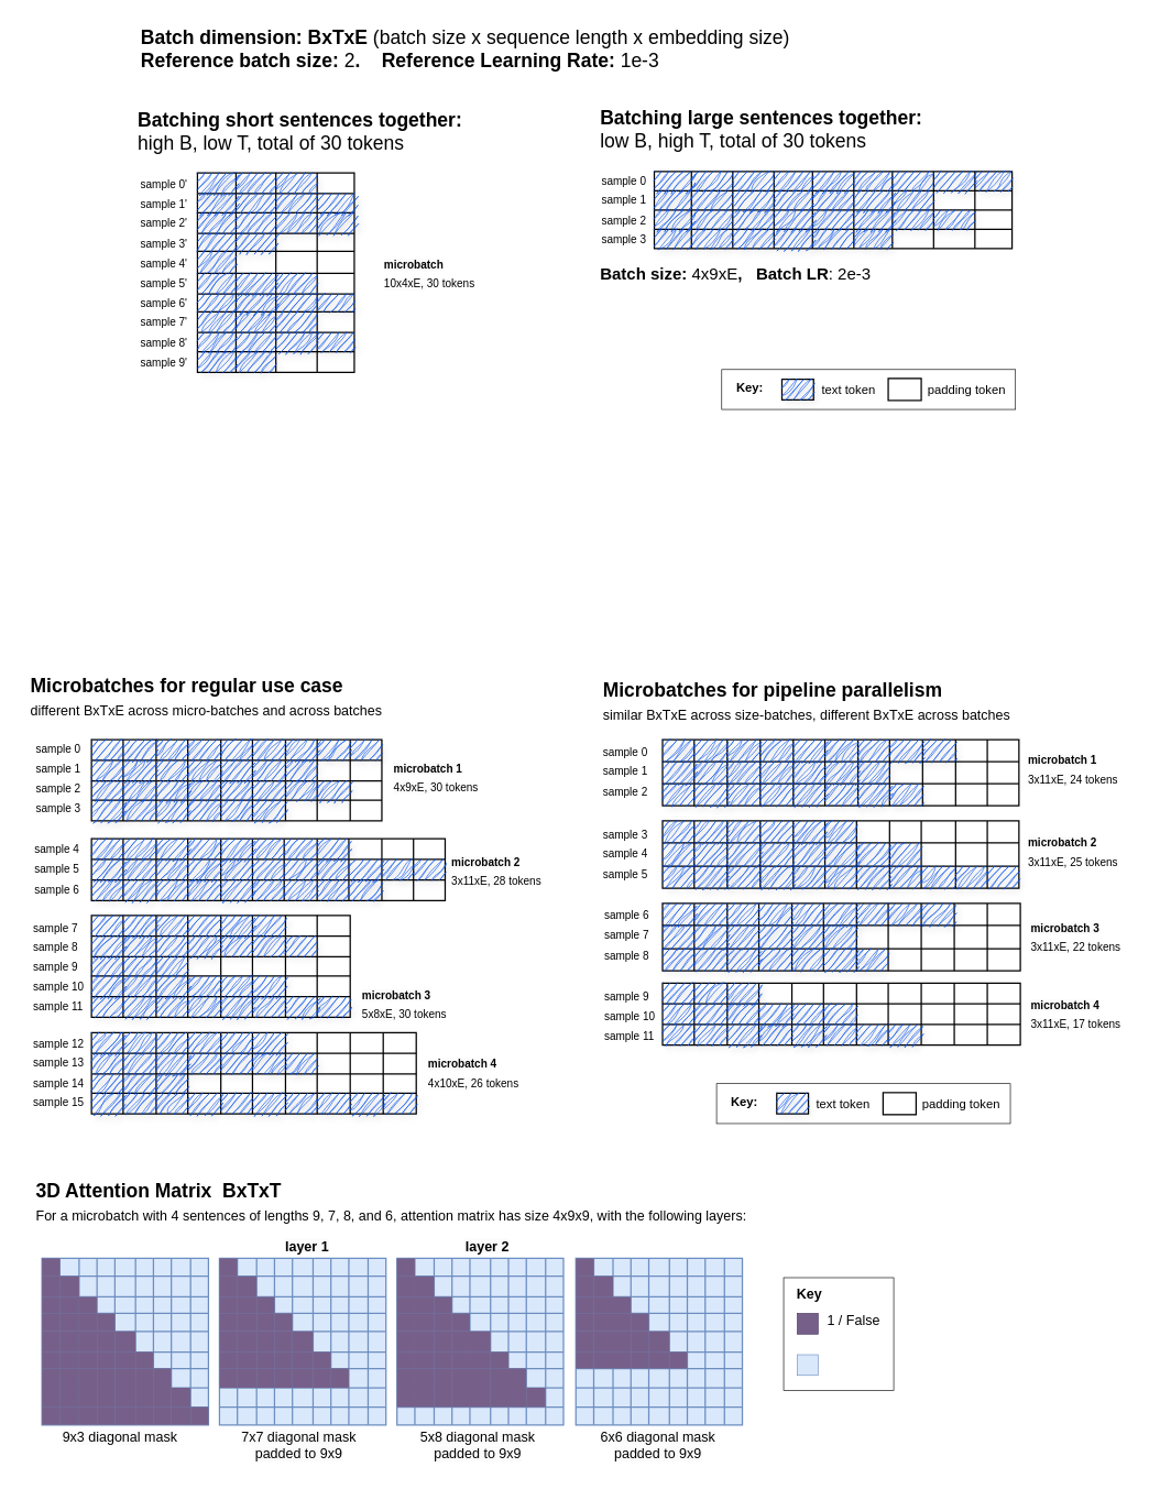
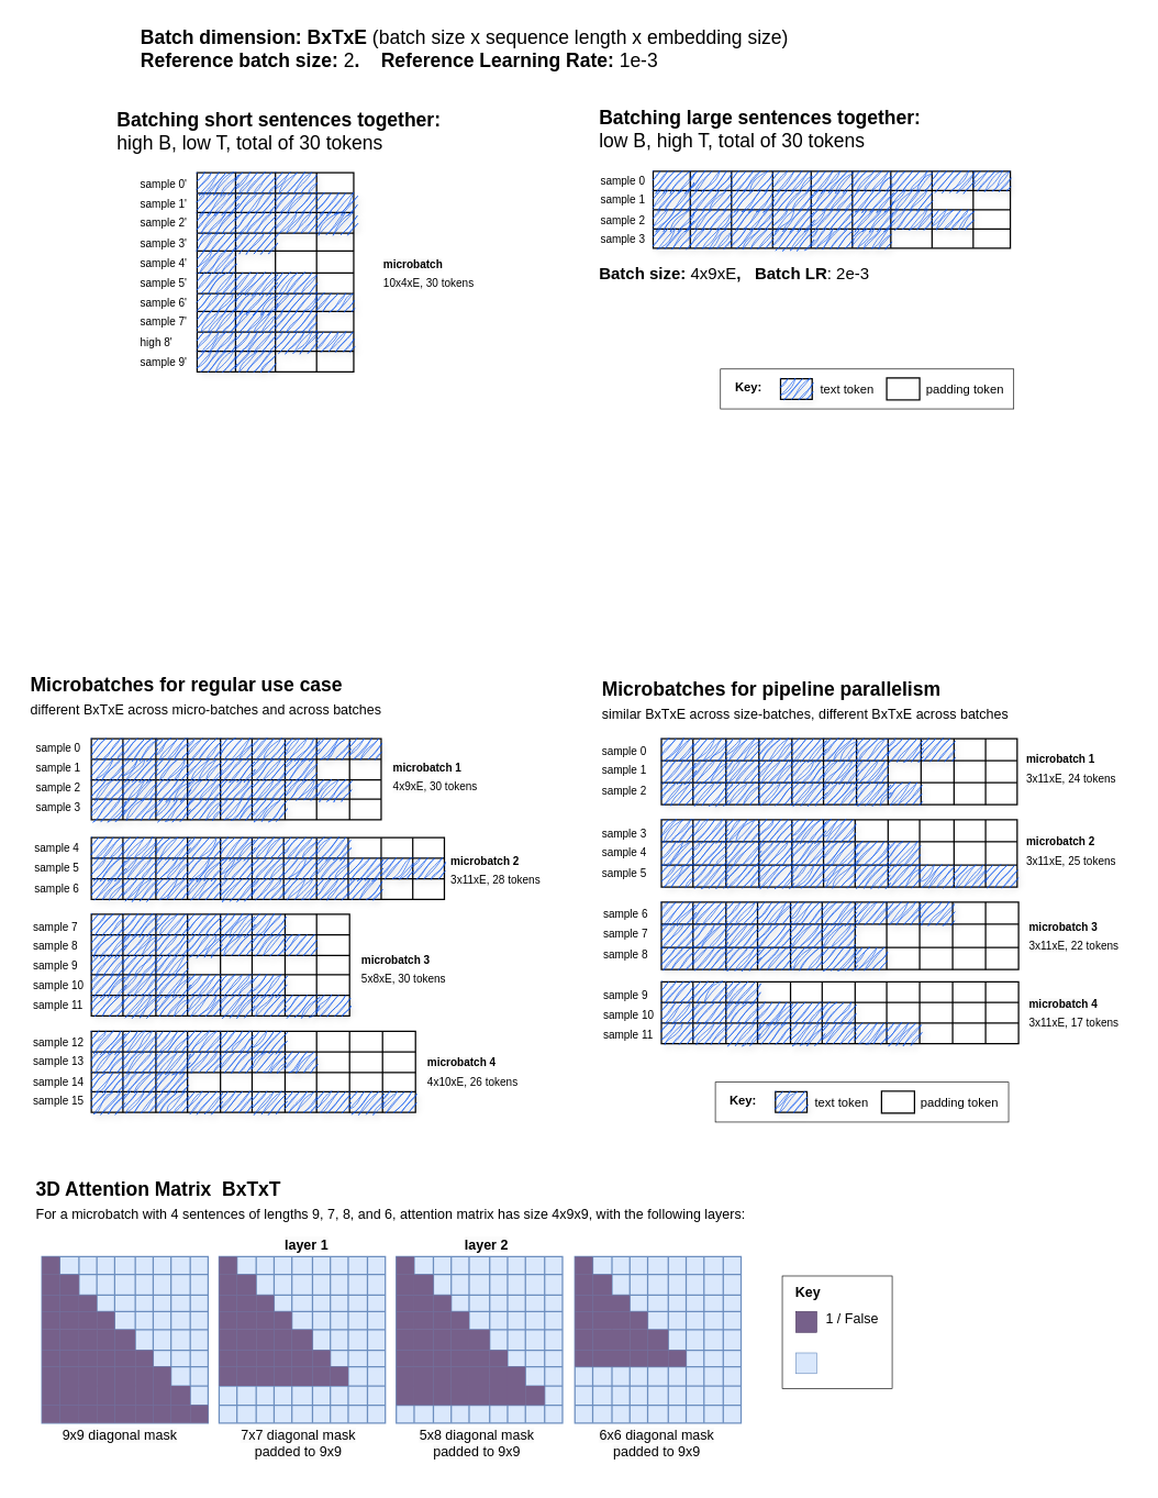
- <mxCell id="3" value="&lt;b style=&quot;font-size: 14px;&quot;&gt;Batching short sentences together:&lt;/b&gt;&lt;br style=&quot;font-size: 14px;&quot;&gt;high B, low T, total of 30 tokens" style="text;html=1;strokeColor=none;fillColor=none;align=left;verticalAlign=middle;whiteSpace=wrap;rounded=0;fontSize=14;" parent="1" vertex="1"><mxGeometry x="98" y="80" width="280" height="30" as="geometry" /></mxCell>
+ <mxCell id="3" value="&lt;b style=&quot;font-size: 14px;&quot;&gt;Batching short sentences together:&lt;/b&gt;&lt;br style=&quot;font-size: 14px;&quot;&gt;high B, low T, total of 30 tokens" style="text;html=1;strokeColor=none;fillColor=none;align=left;verticalAlign=middle;whiteSpace=wrap;rounded=0;fontSize=14;" parent="1" vertex="1"><mxGeometry x="83" y="80" width="280" height="30" as="geometry" /></mxCell>
- <mxCell id="820" value="&lt;font style=&quot;font-size: 8px;&quot;&gt;sample 0'&lt;/font&gt;&lt;div&gt;&lt;font style=&quot;font-size: 8px;&quot;&gt;sample 1'&lt;/font&gt;&lt;/div&gt;&lt;div&gt;&lt;font style=&quot;font-size: 8px;&quot;&gt;sample 2'&lt;/font&gt;&lt;/div&gt;&lt;div&gt;&lt;font style=&quot;font-size: 8px;&quot;&gt;sample 3'&lt;/font&gt;&lt;/div&gt;&lt;div&gt;&lt;font style=&quot;font-size: 8px;&quot;&gt;sample 4'&lt;div style=&quot;font-size: 12px;&quot;&gt;&lt;font style=&quot;font-size: 8px;&quot;&gt;sample 5'&lt;/font&gt;&lt;/div&gt;&lt;div style=&quot;font-size: 12px;&quot;&gt;&lt;font style=&quot;font-size: 8px;&quot;&gt;sample 6'&lt;/font&gt;&lt;/div&gt;&lt;div style=&quot;font-size: 12px;&quot;&gt;&lt;font style=&quot;font-size: 8px;&quot;&gt;sample 7'&lt;/font&gt;&lt;/div&gt;&lt;div style=&quot;font-size: 12px;&quot;&gt;&lt;font style=&quot;font-size: 8px;&quot;&gt;sample 8'&lt;div style=&quot;font-size: 12px;&quot;&gt;&lt;font style=&quot;font-size: 8px;&quot;&gt;sample 9'&lt;/font&gt;&lt;/div&gt;&lt;/font&gt;&lt;/div&gt;&lt;/font&gt;&lt;/div&gt;" style="text;html=1;align=left;verticalAlign=middle;whiteSpace=wrap;rounded=0;" parent="1" vertex="1"><mxGeometry x="100" y="125" width="47" height="144" as="geometry" /></mxCell>
+ <mxCell id="820" value="&lt;font style=&quot;font-size: 8px;&quot;&gt;sample 0'&lt;/font&gt;&lt;div&gt;&lt;font style=&quot;font-size: 8px;&quot;&gt;sample 1'&lt;/font&gt;&lt;/div&gt;&lt;div&gt;&lt;font style=&quot;font-size: 8px;&quot;&gt;sample 2'&lt;/font&gt;&lt;/div&gt;&lt;div&gt;&lt;font style=&quot;font-size: 8px;&quot;&gt;sample 3'&lt;/font&gt;&lt;/div&gt;&lt;div&gt;&lt;font style=&quot;font-size: 8px;&quot;&gt;sample 4'&lt;div style=&quot;font-size: 12px;&quot;&gt;&lt;font style=&quot;font-size: 8px;&quot;&gt;sample 5'&lt;/font&gt;&lt;/div&gt;&lt;div style=&quot;font-size: 12px;&quot;&gt;&lt;font style=&quot;font-size: 8px;&quot;&gt;sample 6'&lt;/font&gt;&lt;/div&gt;&lt;div style=&quot;font-size: 12px;&quot;&gt;&lt;font style=&quot;font-size: 8px;&quot;&gt;sample 7'&lt;/font&gt;&lt;/div&gt;&lt;div style=&quot;font-size: 12px;&quot;&gt;&lt;font style=&quot;font-size: 8px;&quot;&gt;high 8'&lt;div style=&quot;font-size: 12px;&quot;&gt;&lt;font style=&quot;font-size: 8px;&quot;&gt;sample 9'&lt;/font&gt;&lt;/div&gt;&lt;/font&gt;&lt;/div&gt;&lt;/font&gt;&lt;/div&gt;" style="text;html=1;align=left;verticalAlign=middle;whiteSpace=wrap;rounded=0;" parent="1" vertex="1"><mxGeometry x="100" y="125" width="47" height="144" as="geometry" /></mxCell>
- <mxCell id="431" value="&lt;span style=&quot;color: rgb(0, 0, 0); font-family: Helvetica; font-size: 8px; font-style: normal; font-variant-ligatures: normal; font-variant-caps: normal; letter-spacing: normal; orphans: 2; text-align: left; text-indent: 0px; text-transform: none; widows: 2; word-spacing: 0px; -webkit-text-stroke-width: 0px; white-space: normal; background-color: rgb(251, 251, 251); text-decoration-thickness: initial; text-decoration-style: initial; text-decoration-color: initial; float: none; display: inline !important;&quot;&gt;&lt;b&gt;microbatch 3&lt;/b&gt;&lt;/span&gt;&lt;div&gt;&lt;span style=&quot;color: rgb(0, 0, 0); font-family: Helvetica; font-size: 8px; font-style: normal; font-variant-ligatures: normal; font-variant-caps: normal; font-weight: 400; letter-spacing: normal; orphans: 2; text-align: left; text-indent: 0px; text-transform: none; widows: 2; word-spacing: 0px; -webkit-text-stroke-width: 0px; white-space: normal; background-color: rgb(251, 251, 251); text-decoration-thickness: initial; text-decoration-style: initial; text-decoration-color: initial; display: inline !important; float: none;&quot;&gt;5x8xE,&amp;nbsp;&lt;/span&gt;&lt;span style=&quot;font-size: 8px;&quot;&gt;30 tokens&lt;/span&gt;&lt;/div&gt;" style="text;whiteSpace=wrap;html=1;" parent="1" vertex="1"><mxGeometry x="261" y="707.75" width="67" height="36" as="geometry" /></mxCell>
+ <mxCell id="431" value="&lt;span style=&quot;color: rgb(0, 0, 0); font-family: Helvetica; font-size: 8px; font-style: normal; font-variant-ligatures: normal; font-variant-caps: normal; letter-spacing: normal; orphans: 2; text-align: left; text-indent: 0px; text-transform: none; widows: 2; word-spacing: 0px; -webkit-text-stroke-width: 0px; white-space: normal; background-color: rgb(251, 251, 251); text-decoration-thickness: initial; text-decoration-style: initial; text-decoration-color: initial; float: none; display: inline !important;&quot;&gt;&lt;b&gt;microbatch 3&lt;/b&gt;&lt;/span&gt;&lt;div&gt;&lt;span style=&quot;color: rgb(0, 0, 0); font-family: Helvetica; font-size: 8px; font-style: normal; font-variant-ligatures: normal; font-variant-caps: normal; font-weight: 400; letter-spacing: normal; orphans: 2; text-align: left; text-indent: 0px; text-transform: none; widows: 2; word-spacing: 0px; -webkit-text-stroke-width: 0px; white-space: normal; background-color: rgb(251, 251, 251); text-decoration-thickness: initial; text-decoration-style: initial; text-decoration-color: initial; display: inline !important; float: none;&quot;&gt;5x8xE,&amp;nbsp;&lt;/span&gt;&lt;span style=&quot;font-size: 8px;&quot;&gt;30 tokens&lt;/span&gt;&lt;/div&gt;" style="text;whiteSpace=wrap;html=1;" parent="1" vertex="1"><mxGeometry x="261" y="682.75" width="67" height="36" as="geometry" /></mxCell>
- <mxCell id="826" value="&lt;span style=&quot;color: rgb(0, 0, 0); font-family: Helvetica; font-size: 10px; font-style: normal; font-variant-ligatures: normal; font-variant-caps: normal; font-weight: 400; letter-spacing: normal; orphans: 2; text-indent: 0px; text-transform: none; widows: 2; word-spacing: 0px; -webkit-text-stroke-width: 0px; white-space: normal; background-color: rgb(251, 251, 251); text-decoration-thickness: initial; text-decoration-style: initial; text-decoration-color: initial; float: none; display: inline !important;&quot;&gt;9x3 diagonal mask&lt;/span&gt;" style="text;whiteSpace=wrap;html=1;align=center;fontSize=10;" parent="1" vertex="1"><mxGeometry x="37" y="1032" width="100" height="36" as="geometry" /></mxCell>
+ <mxCell id="826" value="&lt;span style=&quot;color: rgb(0, 0, 0); font-family: Helvetica; font-size: 10px; font-style: normal; font-variant-ligatures: normal; font-variant-caps: normal; font-weight: 400; letter-spacing: normal; orphans: 2; text-indent: 0px; text-transform: none; widows: 2; word-spacing: 0px; -webkit-text-stroke-width: 0px; white-space: normal; background-color: rgb(251, 251, 251); text-decoration-thickness: initial; text-decoration-style: initial; text-decoration-color: initial; float: none; display: inline !important;&quot;&gt;9x9 diagonal mask&lt;/span&gt;" style="text;whiteSpace=wrap;html=1;align=center;fontSize=10;" parent="1" vertex="1"><mxGeometry x="37" y="1032" width="100" height="36" as="geometry" /></mxCell>
